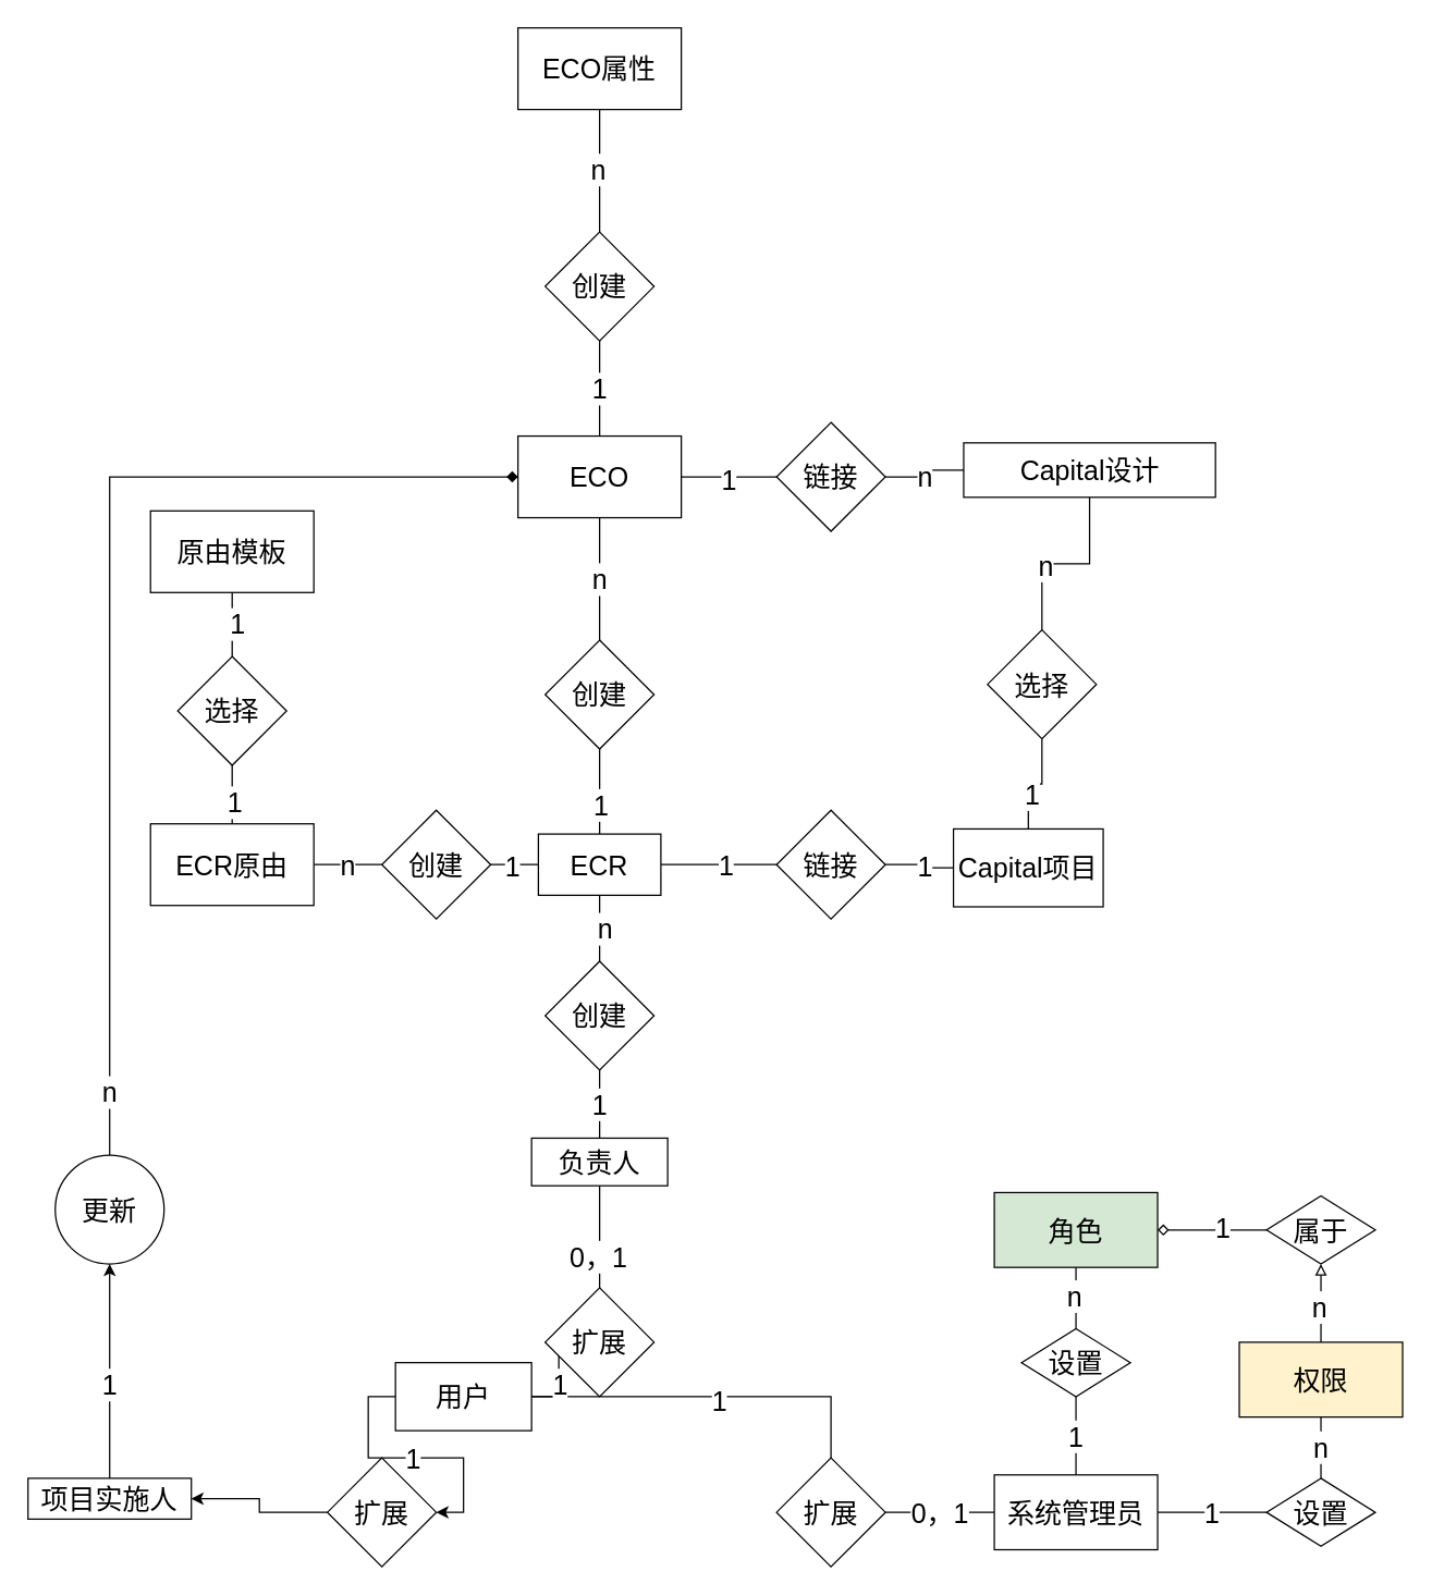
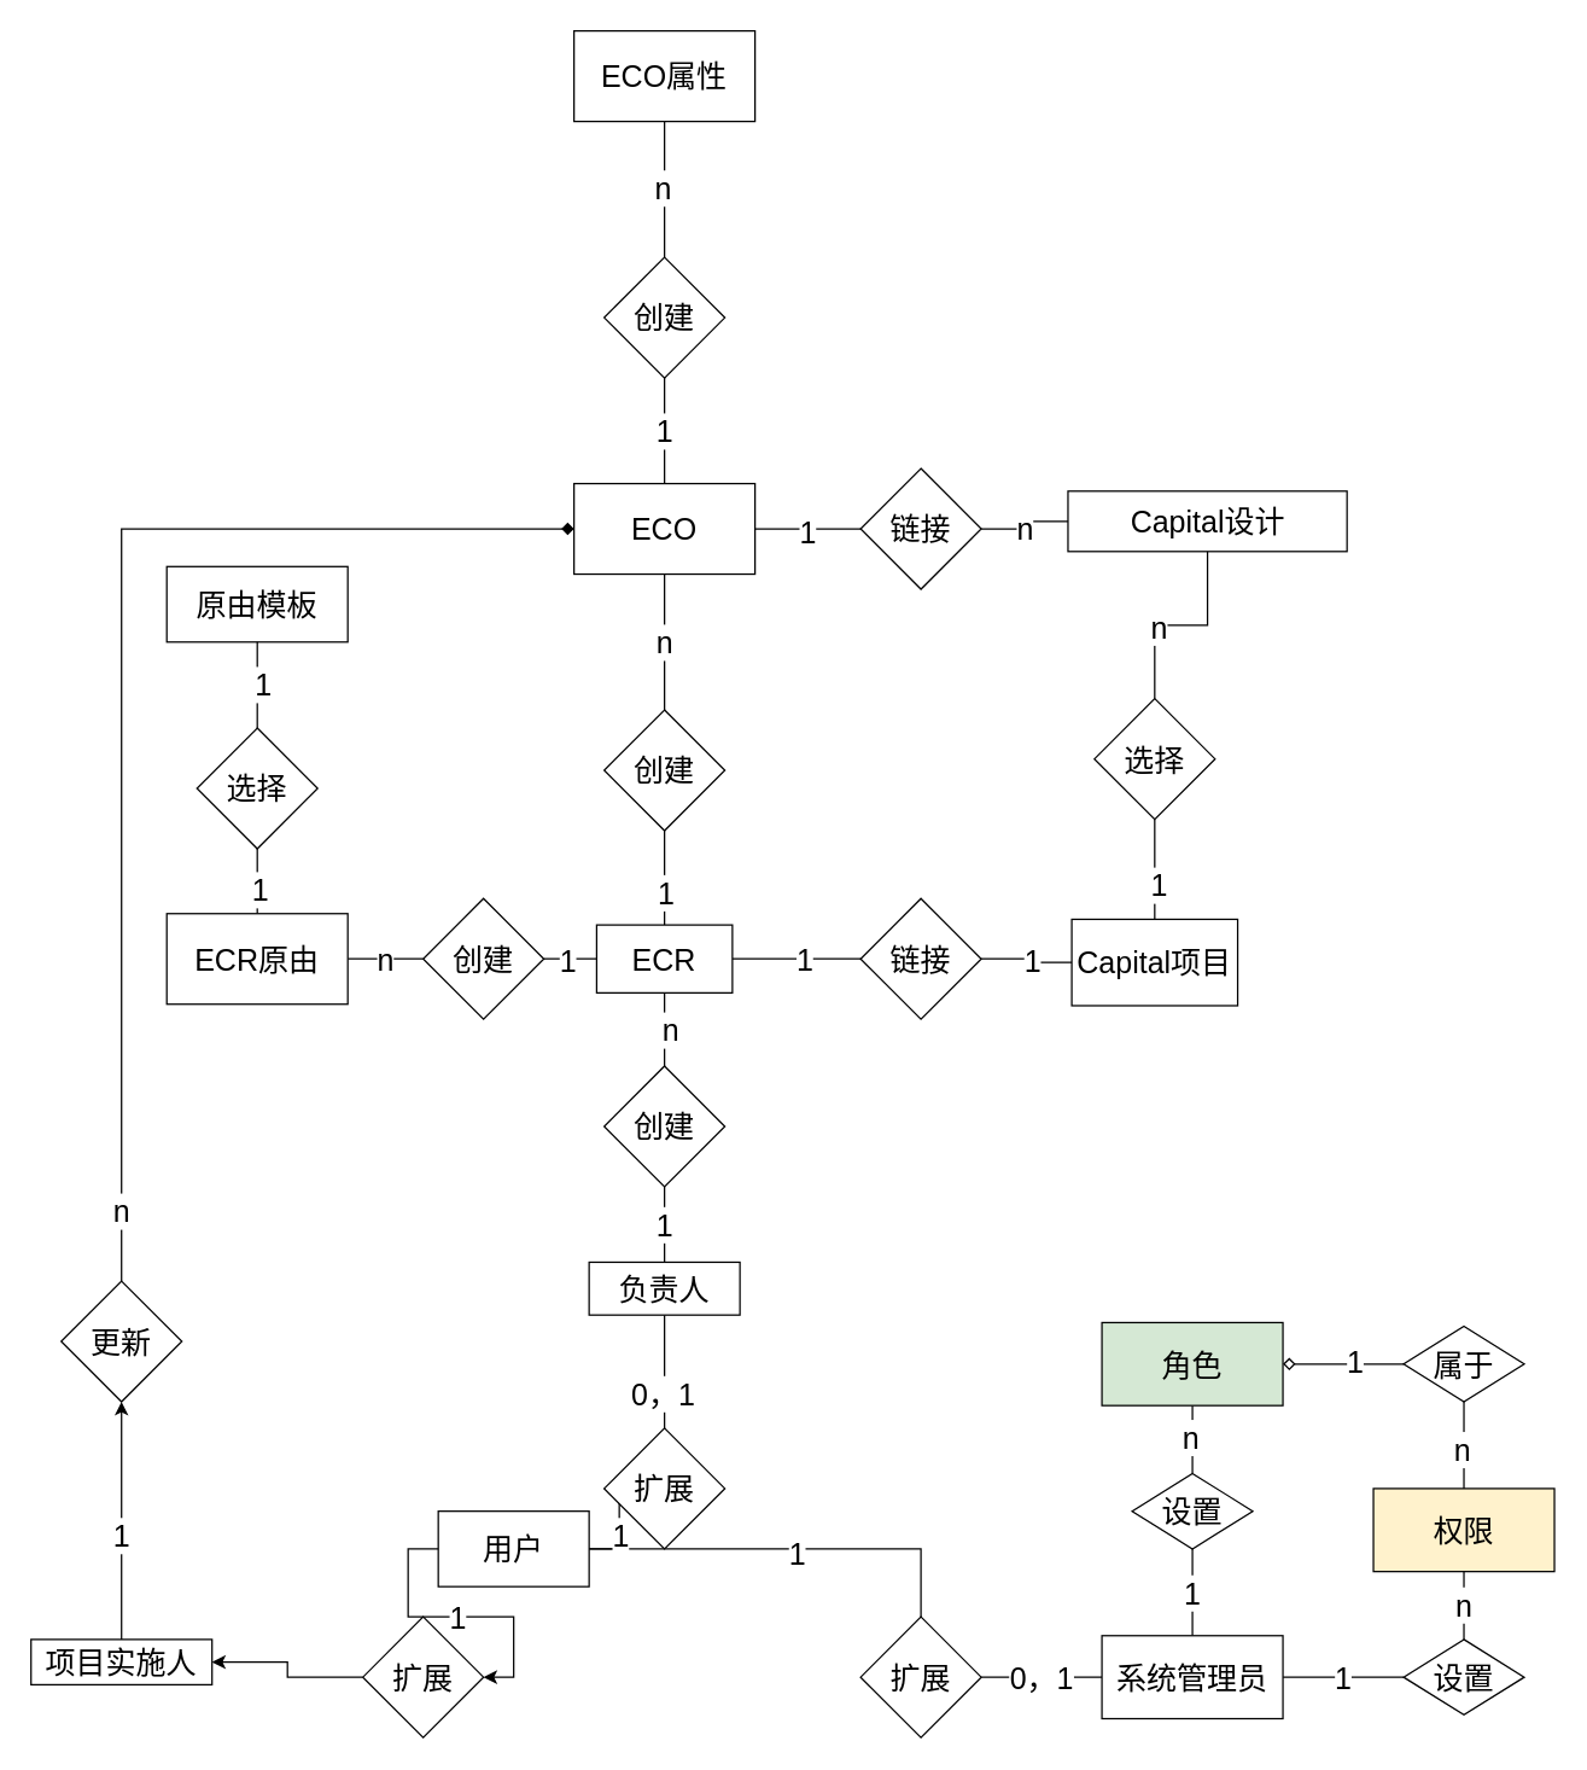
- <mxCell id="45" value="原由模板" style="whiteSpace=wrap;html=1;rounded=0;fontSize=20;" vertex="1" parent="1"><mxGeometry x="110" y="375" width="120" height="60" as="geometry" /></mxCell>
+ <mxCell id="45" value="原由模板" style="whiteSpace=wrap;html=1;rounded=0;fontSize=20;" vertex="1" parent="1"><mxGeometry x="110" y="375" width="120" height="50" as="geometry" /></mxCell>
- <mxCell id="22" value="Capital项目" style="whiteSpace=wrap;html=1;rounded=0;fontSize=20;" vertex="1" parent="1"><mxGeometry x="700" y="608.75" width="110" height="57.25" as="geometry" /></mxCell>
+ <mxCell id="22" value="Capital项目" style="whiteSpace=wrap;html=1;rounded=0;fontSize=20;" vertex="1" parent="1"><mxGeometry x="710" y="608.75" width="110" height="57.25" as="geometry" /></mxCell>
- <mxCell id="79" value="更新" style="ellipse;whiteSpace=wrap;html=1;fontSize=20;" vertex="1" parent="1"><mxGeometry x="40" y="848.5" width="80" height="80" as="geometry" /></mxCell>
+ <mxCell id="79" value="更新" style="rhombus;whiteSpace=wrap;html=1;fontSize=20;" vertex="1" parent="1"><mxGeometry x="40" y="848.5" width="80" height="80" as="geometry" /></mxCell>
- <mxCell id="66" style="edgeStyle=orthogonalEdgeStyle;rounded=0;orthogonalLoop=1;jettySize=auto;html=1;exitX=0.5;exitY=0;exitDx=0;exitDy=0;entryX=0.5;entryY=1;entryDx=0;entryDy=0;endArrow=block;endFill=0;fontSize=20;" edge="1" parent="1" source="68" target="71"><mxGeometry relative="1" as="geometry" /></mxCell>
+ <mxCell id="66" style="edgeStyle=orthogonalEdgeStyle;rounded=0;orthogonalLoop=1;jettySize=auto;html=1;exitX=0.5;exitY=0;exitDx=0;exitDy=0;entryX=0.5;entryY=1;entryDx=0;entryDy=0;endArrow=none;endFill=0;fontSize=20;" edge="1" parent="1" source="68" target="71"><mxGeometry relative="1" as="geometry" /></mxCell>
